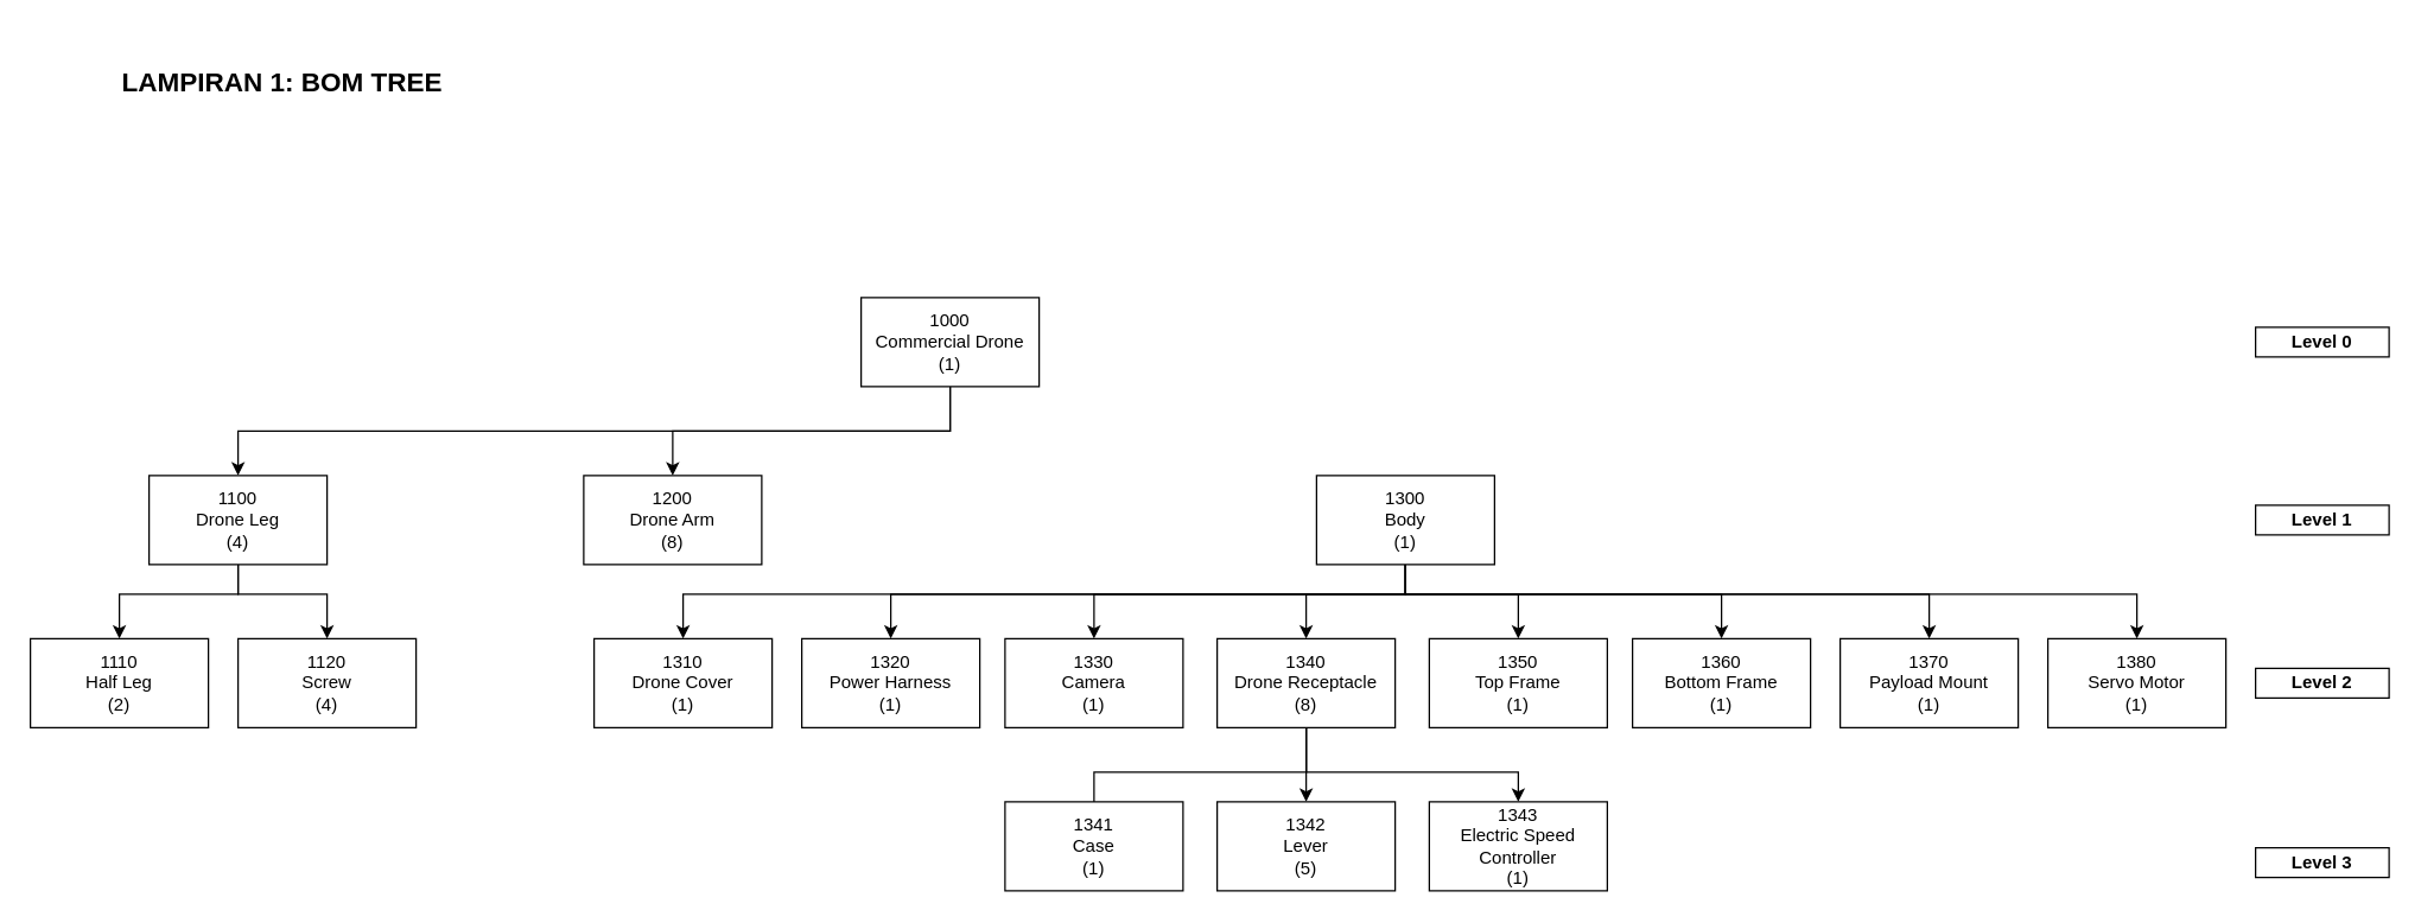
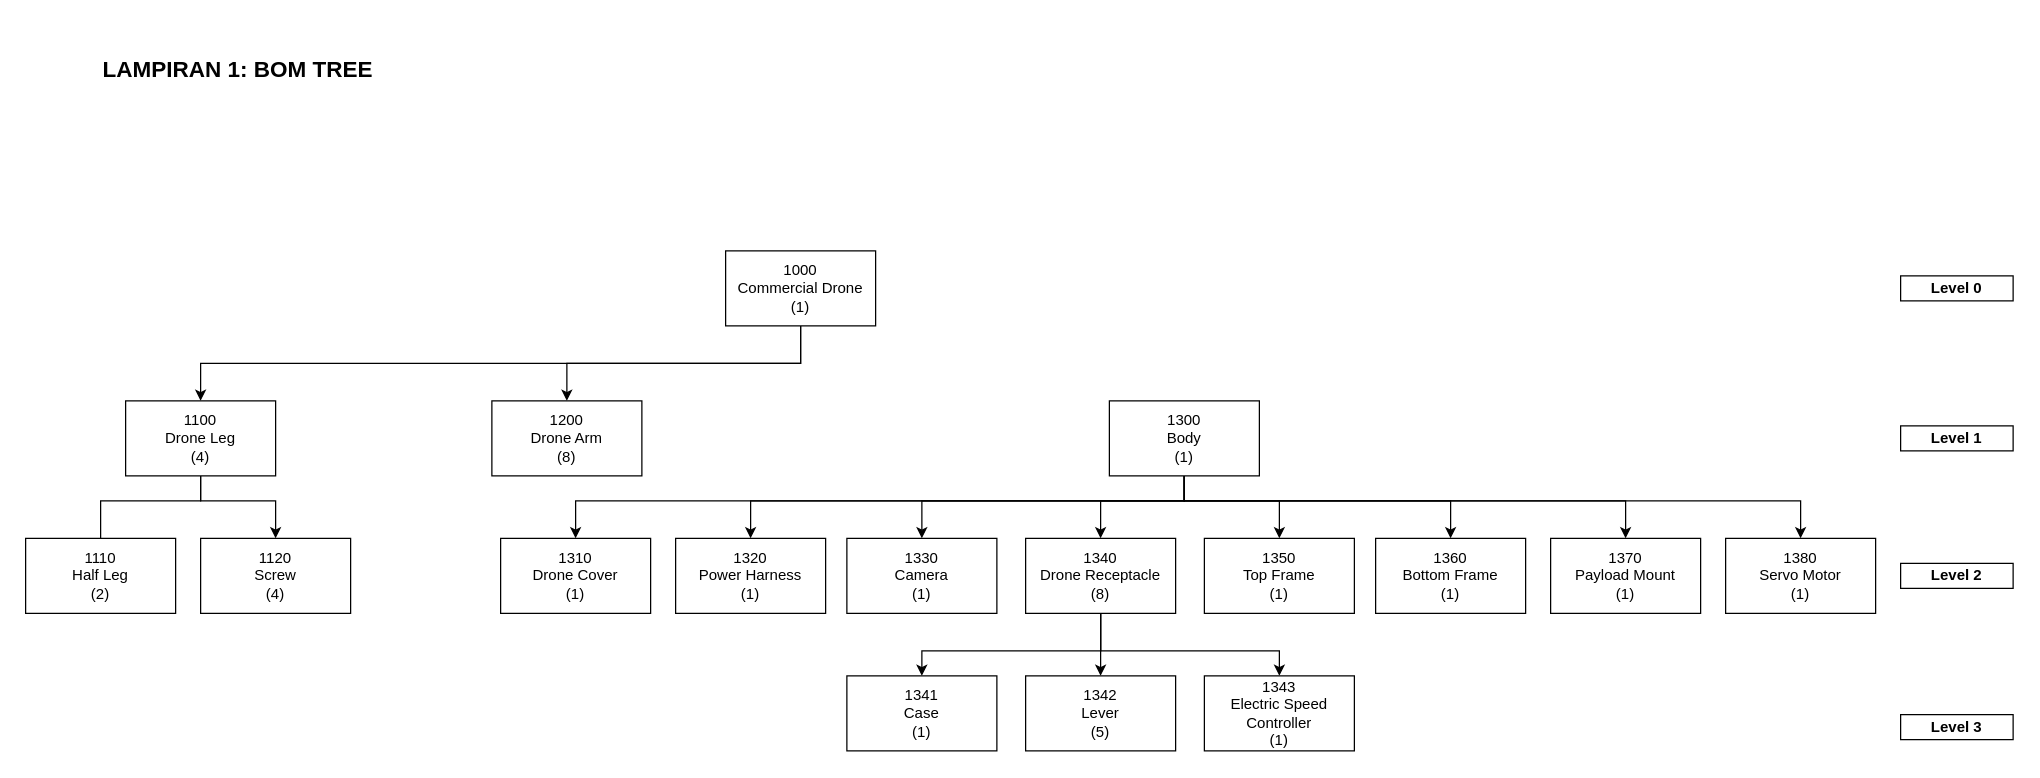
- <mxCell id="16" style="edgeStyle=orthogonalEdgeStyle;rounded=0;orthogonalLoop=1;jettySize=auto;html=1;entryX=0.5;entryY=0;entryDx=0;entryDy=0;" parent="1" source="18" target="6" edge="1"><mxGeometry relative="1" as="geometry"><Array as="points"><mxPoint x="160" y="400" /><mxPoint x="80" y="400" /></Array></mxGeometry></mxCell>
+ <mxCell id="16" style="edgeStyle=orthogonalEdgeStyle;rounded=0;orthogonalLoop=1;jettySize=auto;html=1;entryX=0.5;entryY=0;entryDx=0;entryDy=0;endArrow=none;" parent="1" source="18" target="6" edge="1"><mxGeometry relative="1" as="geometry"><Array as="points"><mxPoint x="160" y="400" /><mxPoint x="80" y="400" /></Array></mxGeometry></mxCell>
- <mxCell id="25" style="edgeStyle=orthogonalEdgeStyle;rounded=0;orthogonalLoop=1;jettySize=auto;html=1;endArrow=none;" edge="1" parent="1" source="28" target="34"><mxGeometry relative="1" as="geometry"><Array as="points"><mxPoint x="880" y="520" /><mxPoint x="737" y="520" /></Array></mxGeometry></mxCell>
+ <mxCell id="25" style="edgeStyle=orthogonalEdgeStyle;rounded=0;orthogonalLoop=1;jettySize=auto;html=1;" edge="1" parent="1" source="28" target="34"><mxGeometry relative="1" as="geometry"><Array as="points"><mxPoint x="880" y="520" /><mxPoint x="737" y="520" /></Array></mxGeometry></mxCell>
